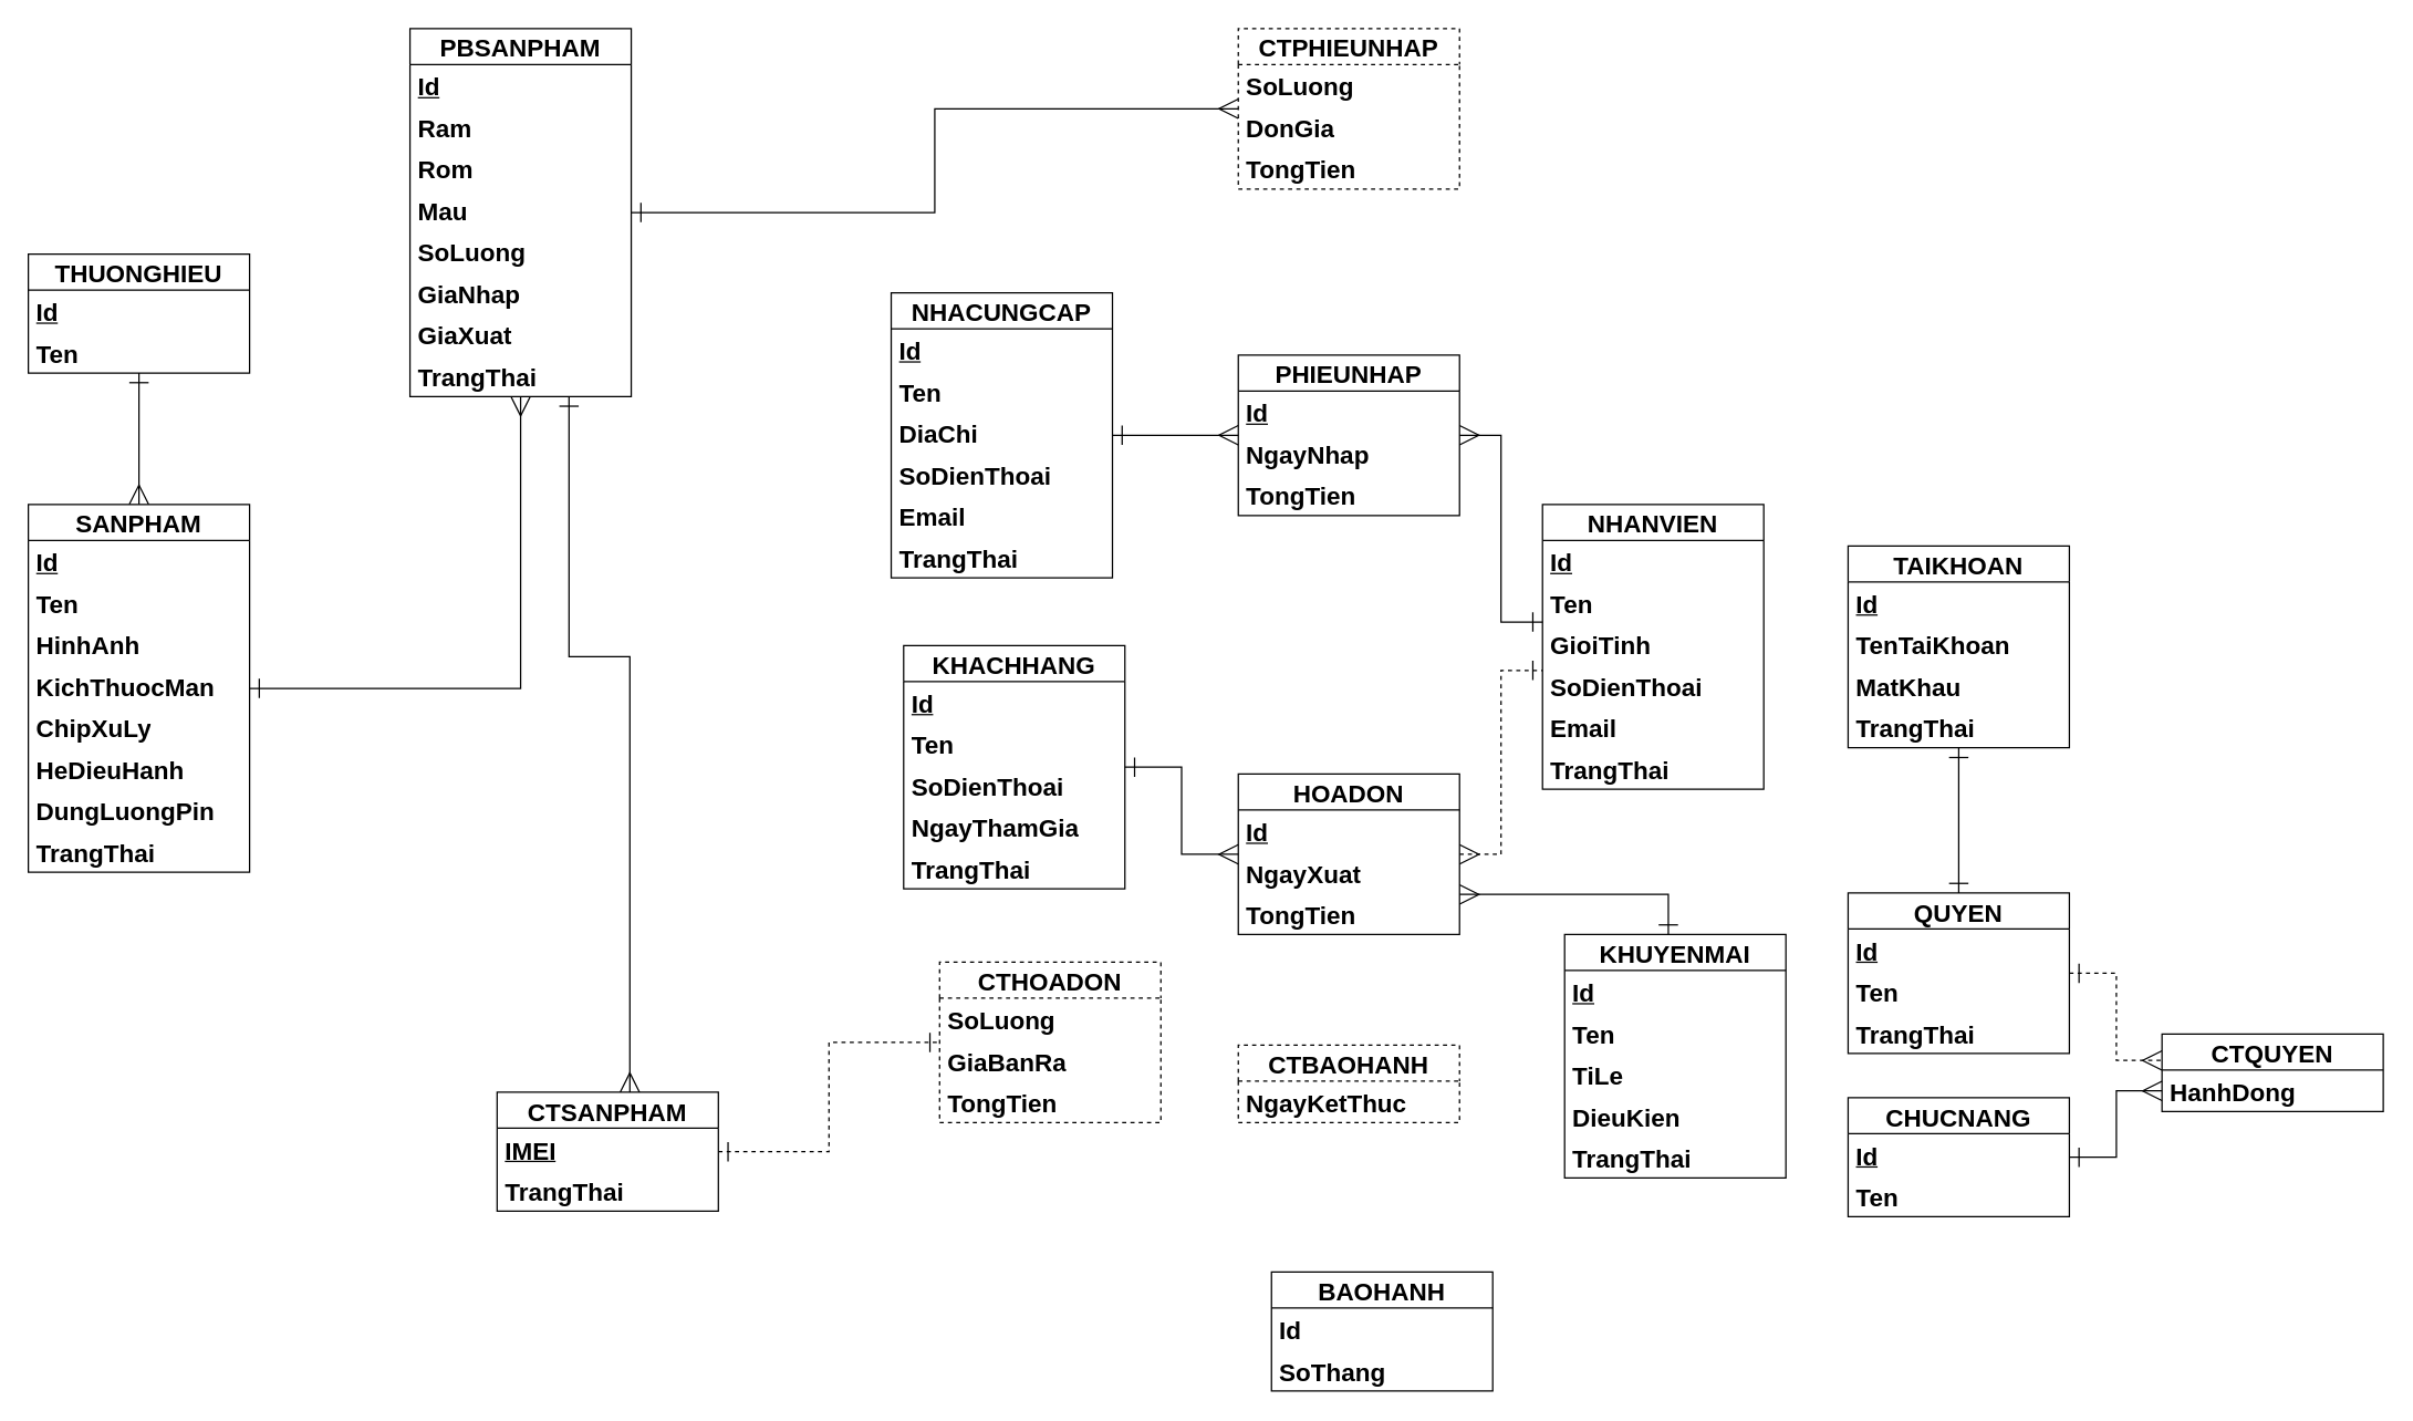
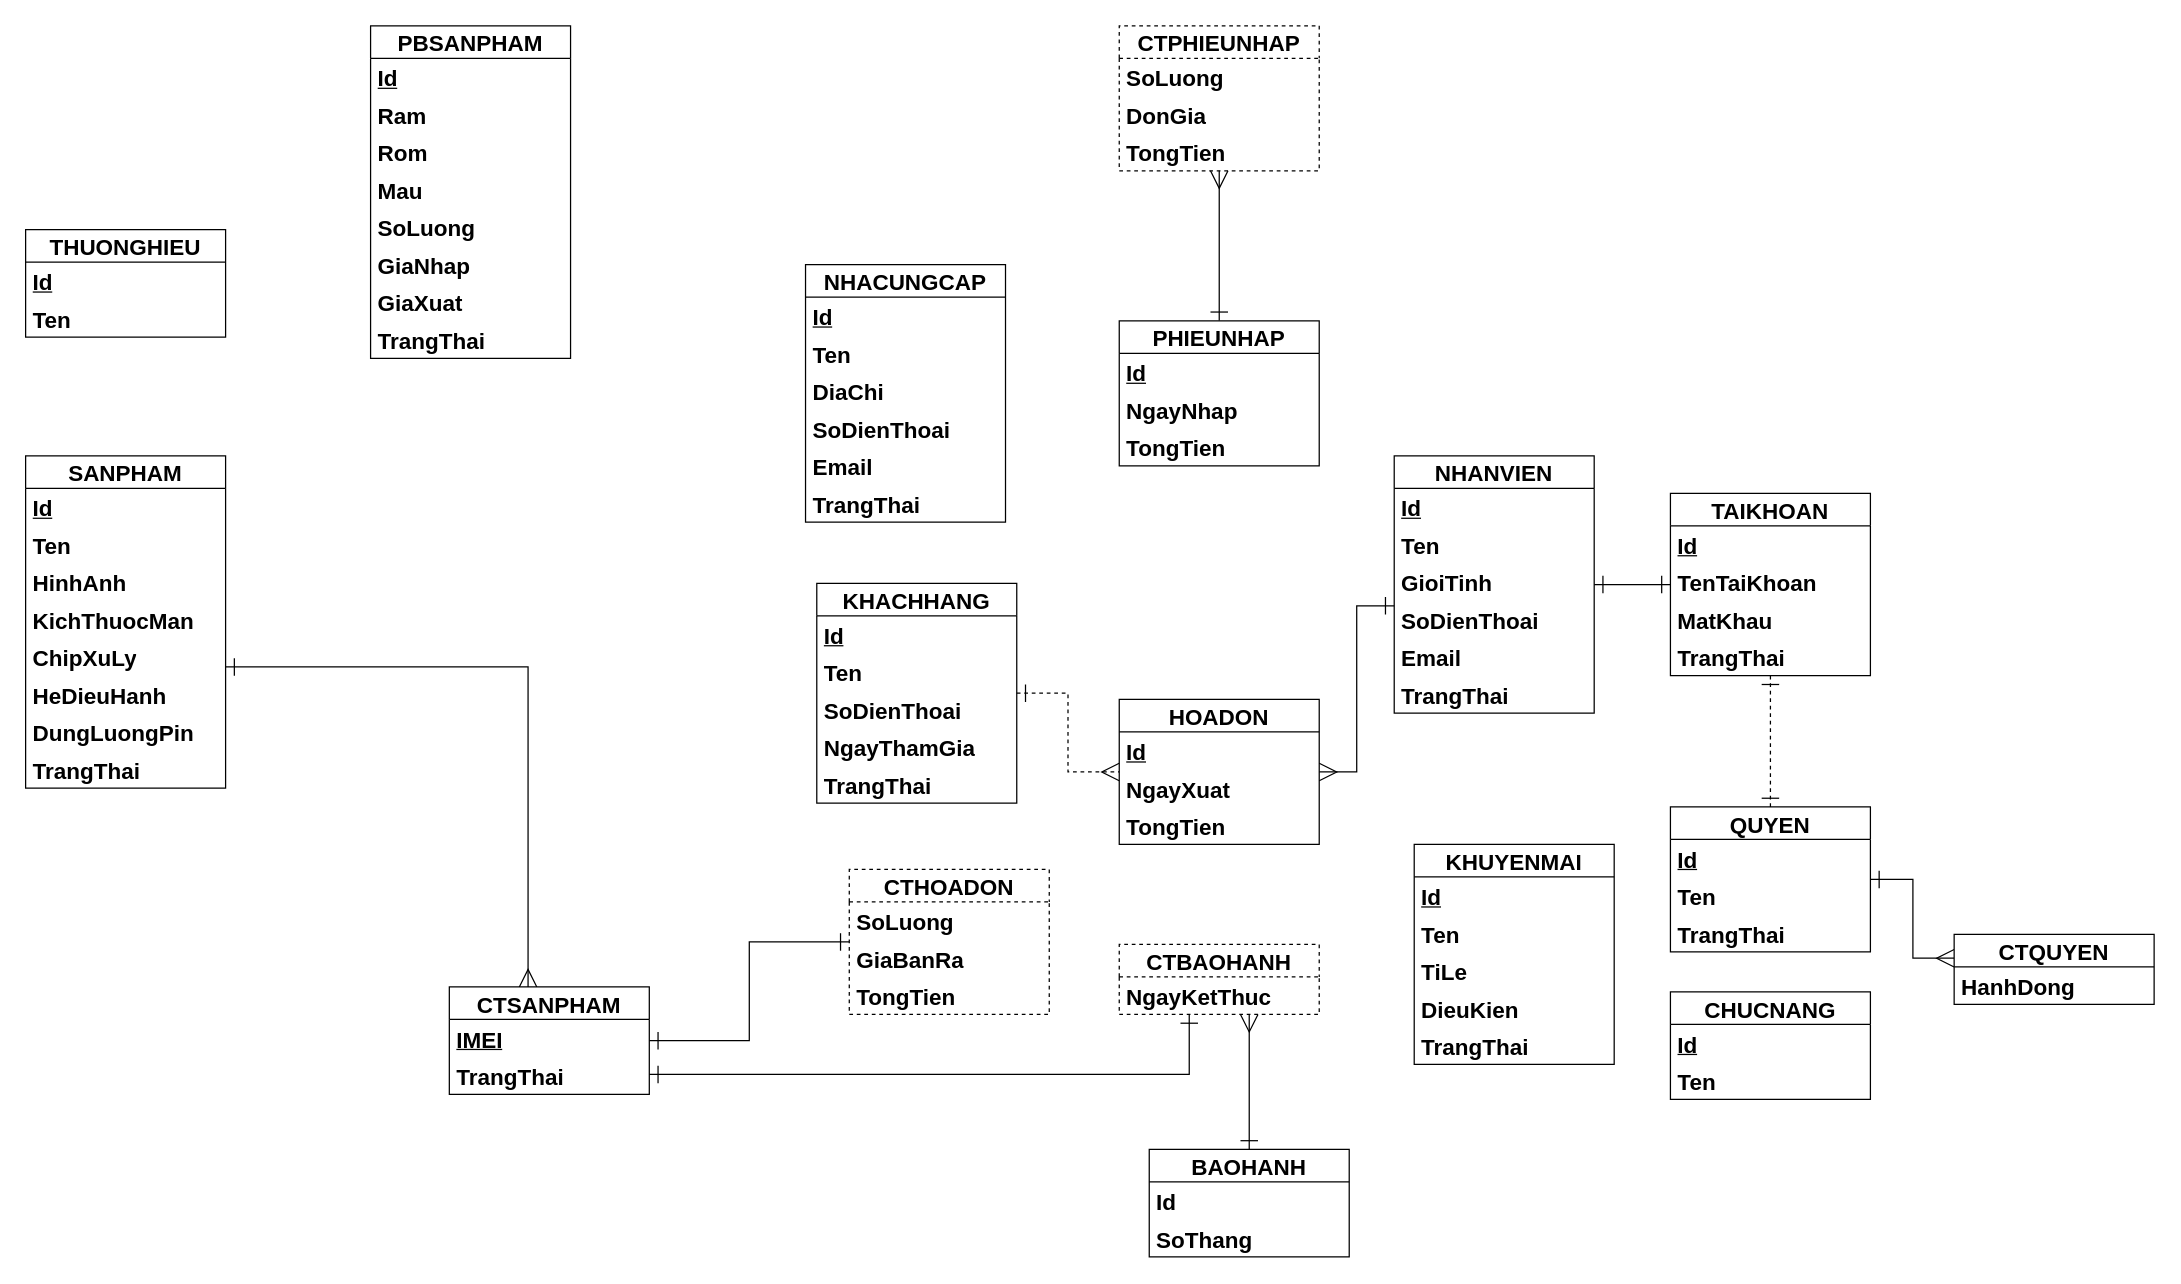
- <mxCell id="18" style="edgeStyle=orthogonalEdgeStyle;rounded=0;orthogonalLoop=1;jettySize=auto;html=1;strokeColor=default;align=center;verticalAlign=middle;fontFamily=Helvetica;fontSize=18;fontColor=default;labelBackgroundColor=default;startArrow=ERone;startFill=0;startSize=12;endArrow=ERmany;endFill=0;endSize=12;fontStyle=1" parent="1" source="19" target="67" edge="1"><mxGeometry relative="1" as="geometry" /></mxCell>
+ <mxCell id="48" style="edgeStyle=orthogonalEdgeStyle;rounded=0;orthogonalLoop=1;jettySize=auto;html=1;strokeColor=default;align=center;verticalAlign=middle;fontFamily=Helvetica;fontSize=18;fontColor=default;labelBackgroundColor=default;startArrow=ERone;startFill=0;startSize=12;endArrow=ERmany;endFill=0;endSize=12;fontStyle=1" parent="1" source="49" target="67" edge="1"><mxGeometry relative="1" as="geometry" /></mxCell>
- <mxCell id="40" style="edgeStyle=orthogonalEdgeStyle;rounded=0;orthogonalLoop=1;jettySize=auto;html=1;strokeColor=default;align=center;verticalAlign=middle;fontFamily=Helvetica;fontSize=18;fontColor=default;labelBackgroundColor=default;startArrow=ERone;startFill=0;startSize=12;endArrow=ERmany;endFill=0;endSize=12;fontStyle=1" parent="1" source="41" target="49" edge="1"><mxGeometry relative="1" as="geometry" /></mxCell>
- <mxCell id="13" style="edgeStyle=orthogonalEdgeStyle;rounded=0;orthogonalLoop=1;jettySize=auto;html=1;startArrow=ERone;startFill=0;endArrow=ERmany;endFill=0;endSize=12;startSize=12;fontSize=18;fontStyle=1" parent="1" source="14" target="4" edge="1"><mxGeometry relative="1" as="geometry" /></mxCell>
- <mxCell id="58" style="edgeStyle=orthogonalEdgeStyle;rounded=0;orthogonalLoop=1;jettySize=auto;html=1;strokeColor=default;align=center;verticalAlign=middle;fontFamily=Helvetica;fontSize=18;fontColor=default;labelBackgroundColor=default;startArrow=ERone;startFill=0;startSize=12;endArrow=ERmany;endFill=0;endSize=12;fontStyle=1" parent="1" source="60" target="49" edge="1"><mxGeometry relative="1" as="geometry"><Array as="points"><mxPoint x="1085" y="449" /><mxPoint x="1085" y="314" /></Array></mxGeometry></mxCell>
+ <mxCell id="59" style="edgeStyle=orthogonalEdgeStyle;rounded=0;orthogonalLoop=1;jettySize=auto;html=1;strokeColor=default;align=center;verticalAlign=middle;fontFamily=Helvetica;fontSize=18;fontColor=default;labelBackgroundColor=default;startArrow=ERone;startFill=0;startSize=12;endArrow=ERone;endFill=0;endSize=12;fontStyle=1" parent="1" source="60" target="76" edge="1"><mxGeometry relative="1" as="geometry" /></mxCell>
- <mxCell id="2" style="edgeStyle=orthogonalEdgeStyle;rounded=0;orthogonalLoop=1;jettySize=auto;html=1;startArrow=ERone;startFill=0;endArrow=ERmany;endFill=0;startSize=12;endSize=12;fontSize=18;fontStyle=1" parent="1" source="4" target="19" edge="1"><mxGeometry relative="1" as="geometry" /></mxCell>
- <mxCell id="17" style="edgeStyle=orthogonalEdgeStyle;rounded=0;orthogonalLoop=1;jettySize=auto;html=1;strokeColor=default;align=center;verticalAlign=middle;fontFamily=Helvetica;fontSize=18;fontColor=default;labelBackgroundColor=default;startArrow=ERone;startFill=0;startSize=12;endArrow=ERmany;endFill=0;endSize=12;fontStyle=1" parent="1" source="19" target="30" edge="1"><mxGeometry relative="1" as="geometry"><Array as="points"><mxPoint x="411" y="474" /><mxPoint x="455" y="474" /></Array></mxGeometry></mxCell>
+ <mxCell id="3" style="edgeStyle=orthogonalEdgeStyle;rounded=0;orthogonalLoop=1;jettySize=auto;html=1;strokeColor=default;align=center;verticalAlign=middle;fontFamily=Helvetica;fontSize=18;fontColor=default;labelBackgroundColor=default;startArrow=ERone;startFill=0;startSize=12;endArrow=ERmany;endFill=0;endSize=12;fontStyle=1" parent="1" source="4" target="30" edge="1"><mxGeometry relative="1" as="geometry"><mxPoint x="256" y="542" as="sourcePoint" /><Array as="points"><mxPoint x="422" y="533" /></Array></mxGeometry></mxCell>
- <mxCell id="53" style="edgeStyle=orthogonalEdgeStyle;rounded=0;orthogonalLoop=1;jettySize=auto;html=1;strokeColor=default;align=center;verticalAlign=middle;fontFamily=Helvetica;fontSize=18;fontColor=default;labelBackgroundColor=default;startArrow=ERmany;startFill=0;startSize=12;endArrow=ERone;endFill=0;endSize=12;fontStyle=1;dashed=1;" parent="1" source="54" target="60" edge="1"><mxGeometry relative="1" as="geometry"><Array as="points"><mxPoint x="1085" y="617" /><mxPoint x="1085" y="484" /></Array></mxGeometry></mxCell>
+ <mxCell id="53" style="edgeStyle=orthogonalEdgeStyle;rounded=0;orthogonalLoop=1;jettySize=auto;html=1;strokeColor=default;align=center;verticalAlign=middle;fontFamily=Helvetica;fontSize=18;fontColor=default;labelBackgroundColor=default;startArrow=ERmany;startFill=0;startSize=12;endArrow=ERone;endFill=0;endSize=12;fontStyle=1" parent="1" source="54" target="60" edge="1"><mxGeometry relative="1" as="geometry"><Array as="points"><mxPoint x="1085" y="617" /><mxPoint x="1085" y="484" /></Array></mxGeometry></mxCell>
- <mxCell id="33" style="edgeStyle=orthogonalEdgeStyle;rounded=0;orthogonalLoop=1;jettySize=auto;html=1;strokeColor=default;align=center;verticalAlign=middle;fontFamily=Helvetica;fontSize=18;fontColor=default;labelBackgroundColor=default;startArrow=ERone;startFill=0;startSize=12;endArrow=ERmany;endFill=0;endSize=12;fontStyle=1" parent="1" source="34" target="54" edge="1"><mxGeometry relative="1" as="geometry" /></mxCell>
+ <mxCell id="33" style="edgeStyle=orthogonalEdgeStyle;rounded=0;orthogonalLoop=1;jettySize=auto;html=1;strokeColor=default;align=center;verticalAlign=middle;fontFamily=Helvetica;fontSize=18;fontColor=default;labelBackgroundColor=default;startArrow=ERone;startFill=0;startSize=12;endArrow=ERmany;endFill=0;endSize=12;fontStyle=1;dashed=1;" parent="1" source="34" target="54" edge="1"><mxGeometry relative="1" as="geometry" /></mxCell>
- <mxCell id="75" style="edgeStyle=orthogonalEdgeStyle;rounded=0;orthogonalLoop=1;jettySize=auto;html=1;strokeColor=default;align=center;verticalAlign=middle;fontFamily=Helvetica;fontSize=18;fontColor=default;labelBackgroundColor=default;startArrow=ERone;startFill=0;startSize=12;endArrow=ERone;endFill=0;endSize=12;fontStyle=1" parent="1" source="76" target="82" edge="1"><mxGeometry relative="1" as="geometry" /></mxCell>
+ <mxCell id="75" style="edgeStyle=orthogonalEdgeStyle;rounded=0;orthogonalLoop=1;jettySize=auto;html=1;strokeColor=default;align=center;verticalAlign=middle;fontFamily=Helvetica;fontSize=18;fontColor=default;labelBackgroundColor=default;startArrow=ERone;startFill=0;startSize=12;endArrow=ERone;endFill=0;endSize=12;fontStyle=1;dashed=1;" parent="1" source="76" target="82" edge="1"><mxGeometry relative="1" as="geometry" /></mxCell>
- <mxCell id="92" style="edgeStyle=orthogonalEdgeStyle;rounded=0;orthogonalLoop=1;jettySize=auto;html=1;strokeColor=default;align=center;verticalAlign=middle;fontFamily=Helvetica;fontSize=18;fontColor=default;labelBackgroundColor=default;startArrow=ERone;startFill=0;startSize=12;endArrow=ERmany;endFill=0;endSize=12;fontStyle=1" parent="1" source="93" target="54" edge="1"><mxGeometry relative="1" as="geometry"><Array as="points"><mxPoint x="1206" y="646" /></Array></mxGeometry></mxCell>
- <mxCell id="81" style="edgeStyle=orthogonalEdgeStyle;rounded=0;orthogonalLoop=1;jettySize=auto;html=1;strokeColor=default;align=center;verticalAlign=middle;fontFamily=Helvetica;fontSize=18;fontColor=default;labelBackgroundColor=default;startArrow=ERone;startFill=0;startSize=12;endArrow=ERmany;endFill=0;endSize=12;fontStyle=1;dashed=1;" parent="1" source="82" target="86" edge="1"><mxGeometry relative="1" as="geometry"><Array as="points"><mxPoint x="1530" y="703" /><mxPoint x="1530" y="766" /></Array></mxGeometry></mxCell>
+ <mxCell id="81" style="edgeStyle=orthogonalEdgeStyle;rounded=0;orthogonalLoop=1;jettySize=auto;html=1;strokeColor=default;align=center;verticalAlign=middle;fontFamily=Helvetica;fontSize=18;fontColor=default;labelBackgroundColor=default;startArrow=ERone;startFill=0;startSize=12;endArrow=ERmany;endFill=0;endSize=12;fontStyle=1" parent="1" source="82" target="86" edge="1"><mxGeometry relative="1" as="geometry"><Array as="points"><mxPoint x="1530" y="703" /><mxPoint x="1530" y="766" /></Array></mxGeometry></mxCell>
- <mxCell id="28" style="edgeStyle=orthogonalEdgeStyle;rounded=0;orthogonalLoop=1;jettySize=auto;html=1;strokeColor=default;align=center;verticalAlign=middle;fontFamily=Helvetica;fontSize=18;fontColor=default;labelBackgroundColor=default;startArrow=ERone;startFill=0;startSize=12;endArrow=ERone;endFill=0;endSize=12;fontStyle=1;dashed=1;" parent="1" source="30" target="71" edge="1"><mxGeometry relative="1" as="geometry" /></mxCell>
+ <mxCell id="28" style="edgeStyle=orthogonalEdgeStyle;rounded=0;orthogonalLoop=1;jettySize=auto;html=1;strokeColor=default;align=center;verticalAlign=middle;fontFamily=Helvetica;fontSize=18;fontColor=default;labelBackgroundColor=default;startArrow=ERone;startFill=0;startSize=12;endArrow=ERone;endFill=0;endSize=12;fontStyle=1" parent="1" source="30" target="71" edge="1"><mxGeometry relative="1" as="geometry" /></mxCell>
- <mxCell id="88" style="edgeStyle=orthogonalEdgeStyle;rounded=0;orthogonalLoop=1;jettySize=auto;html=1;strokeColor=default;align=center;verticalAlign=middle;fontFamily=Helvetica;fontSize=18;fontColor=default;labelBackgroundColor=default;startArrow=ERone;startFill=0;startSize=12;endArrow=ERmany;endFill=0;endSize=12;fontStyle=1" parent="1" source="89" target="86" edge="1"><mxGeometry relative="1" as="geometry"><Array as="points"><mxPoint x="1530" y="836" /><mxPoint x="1530" y="788" /></Array></mxGeometry></mxCell>
+ <mxCell id="29" style="edgeStyle=orthogonalEdgeStyle;rounded=0;orthogonalLoop=1;jettySize=auto;html=1;strokeColor=default;align=center;verticalAlign=middle;fontFamily=Helvetica;fontSize=18;fontColor=default;labelBackgroundColor=default;startArrow=ERone;startFill=0;startSize=12;endArrow=ERone;endFill=0;endSize=12;fontStyle=1" parent="1" source="30" target="100" edge="1"><mxGeometry relative="1" as="geometry"><Array as="points"><mxPoint x="951" y="859" /></Array></mxGeometry></mxCell>
+ <mxCell id="99" style="edgeStyle=orthogonalEdgeStyle;rounded=0;orthogonalLoop=1;jettySize=auto;html=1;strokeColor=default;align=center;verticalAlign=middle;fontFamily=Helvetica;fontSize=18;fontColor=default;labelBackgroundColor=default;startArrow=ERone;startFill=0;startSize=12;endArrow=ERmany;endFill=0;endSize=12;fontStyle=1" parent="1" source="102" target="100" edge="1"><mxGeometry relative="1" as="geometry"><Array as="points"><mxPoint x="999" y="862" /><mxPoint x="999" y="862" /></Array></mxGeometry></mxCell>
